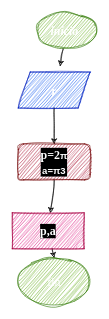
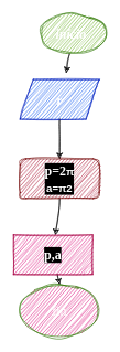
- <mxCell id="9" value="&lt;b&gt;p=2&lt;span style=&quot;font-family: &amp;quot;Google Sans&amp;quot;, Arial, sans-serif; font-size: 16px; text-align: start;&quot;&gt;π&lt;br&gt;a=&lt;/span&gt;&lt;span style=&quot;font-family: &amp;quot;Google Sans&amp;quot;, Arial, sans-serif; font-size: 16px; text-align: start;&quot;&gt;π3&lt;/span&gt;&lt;/b&gt;&lt;span style=&quot;font-family: &amp;quot;Google Sans&amp;quot;, Arial, sans-serif; font-size: 16px; text-align: start;&quot;&gt;&lt;br&gt;&lt;/span&gt;" style="rounded=1;whiteSpace=wrap;html=1;labelBackgroundColor=#000000;sketch=1;hachureGap=4;jiggle=2;curveFitting=1;fontFamily=Architects Daughter;fontSource=https%3A%2F%2Ffonts.googleapis.com%2Fcss%3Ffamily%3DArchitects%2BDaughter;fontSize=20;fontColor=#ffffff;fillColor=#a20025;strokeColor=#6F0000;" vertex="1" parent="1"><mxGeometry x="30" y="239" width="120" height="60" as="geometry" /></mxCell>
+ <mxCell id="9" value="&lt;b&gt;p=2&lt;span style=&quot;font-family: &amp;quot;Google Sans&amp;quot;, Arial, sans-serif; font-size: 16px; text-align: start;&quot;&gt;π&lt;br&gt;a=&lt;/span&gt;&lt;span style=&quot;font-family: &amp;quot;Google Sans&amp;quot;, Arial, sans-serif; font-size: 16px; text-align: start;&quot;&gt;π2&lt;/span&gt;&lt;/b&gt;&lt;span style=&quot;font-family: &amp;quot;Google Sans&amp;quot;, Arial, sans-serif; font-size: 16px; text-align: start;&quot;&gt;&lt;br&gt;&lt;/span&gt;" style="rounded=1;whiteSpace=wrap;html=1;labelBackgroundColor=#000000;sketch=1;hachureGap=4;jiggle=2;curveFitting=1;fontFamily=Architects Daughter;fontSource=https%3A%2F%2Ffonts.googleapis.com%2Fcss%3Ffamily%3DArchitects%2BDaughter;fontSize=20;fontColor=#ffffff;fillColor=#a20025;strokeColor=#6F0000;" vertex="1" parent="1"><mxGeometry x="30" y="239" width="120" height="60" as="geometry" /></mxCell>
- <mxCell id="10" value="fin" style="ellipse;whiteSpace=wrap;html=1;labelBackgroundColor=none;sketch=1;hachureGap=4;jiggle=2;curveFitting=1;fontFamily=Architects Daughter;fontSource=https%3A%2F%2Ffonts.googleapis.com%2Fcss%3Ffamily%3DArchitects%2BDaughter;fontSize=20;fontColor=#ffffff;fillColor=#60a917;strokeColor=#2D7600;" vertex="1" parent="1"><mxGeometry x="30" y="429" width="120" height="80" as="geometry" /></mxCell>
+ <mxCell id="10" value="fin" style="ellipse;whiteSpace=wrap;html=1;labelBackgroundColor=none;sketch=1;hachureGap=4;jiggle=2;curveFitting=1;fontFamily=Architects Daughter;fontSource=https%3A%2F%2Ffonts.googleapis.com%2Fcss%3Ffamily%3DArchitects%2BDaughter;fontSize=20;fontColor=#ffffff;fillColor=#d80073;strokeColor=#2D7600;" vertex="1" parent="1"><mxGeometry x="30" y="429" width="120" height="80" as="geometry" /></mxCell>
